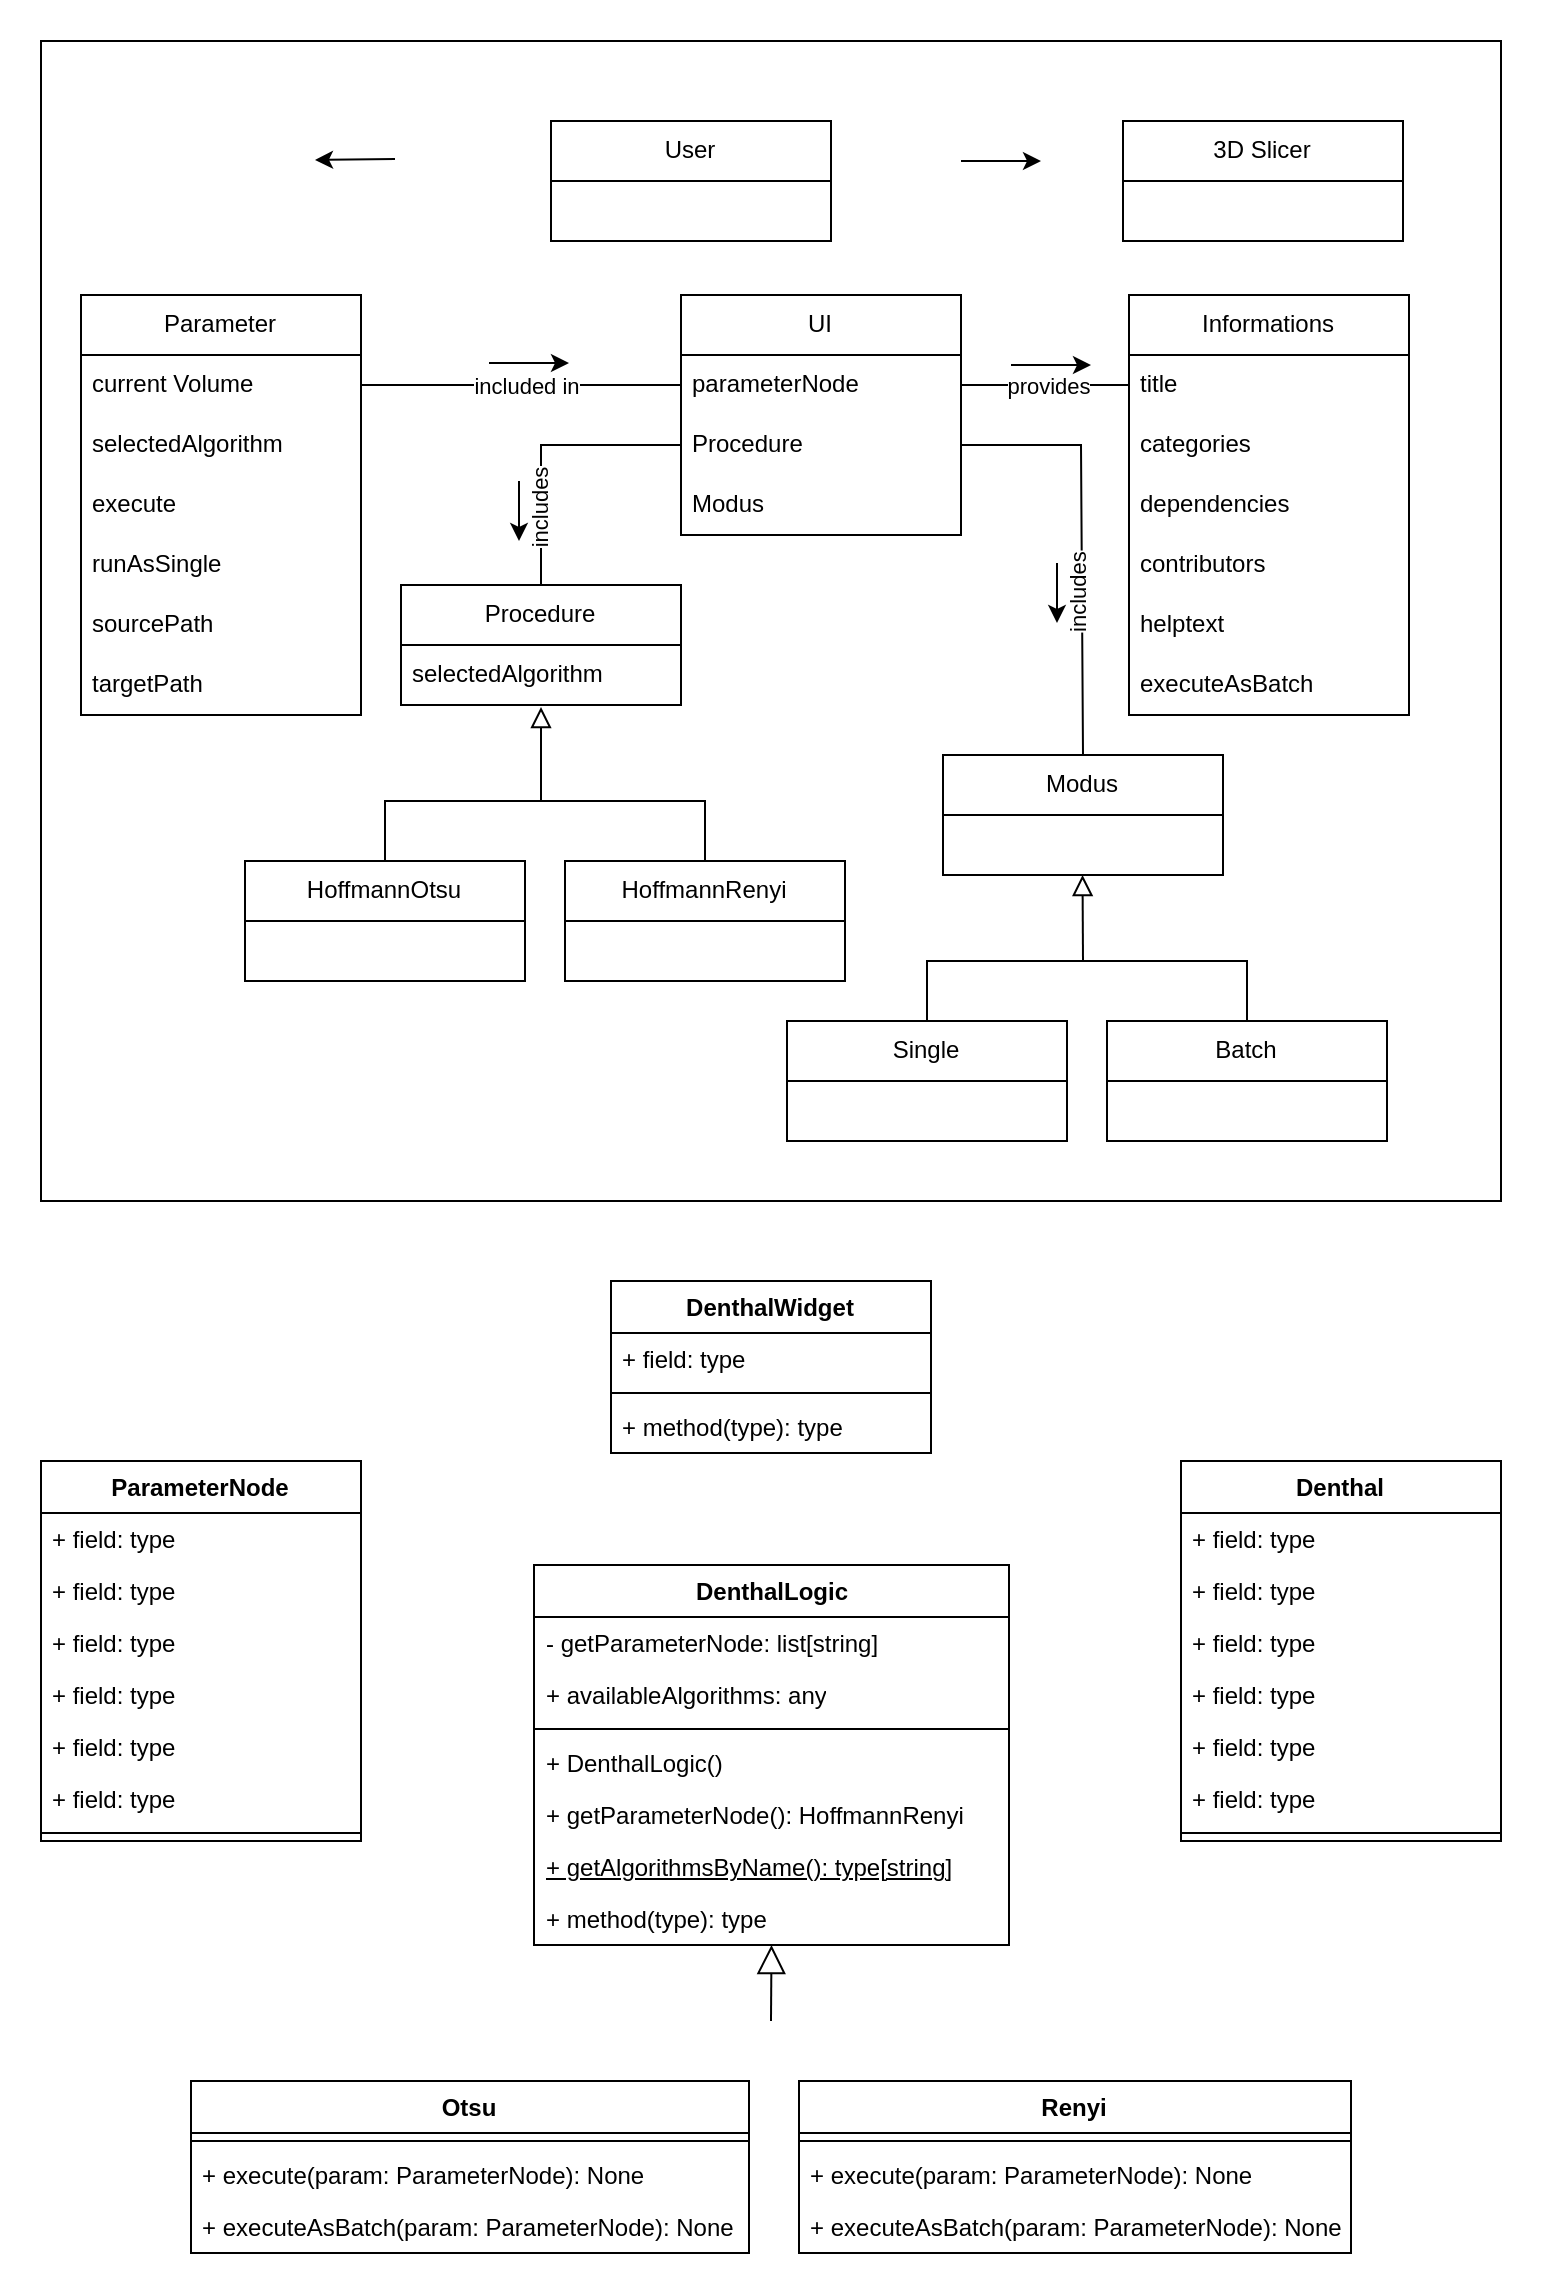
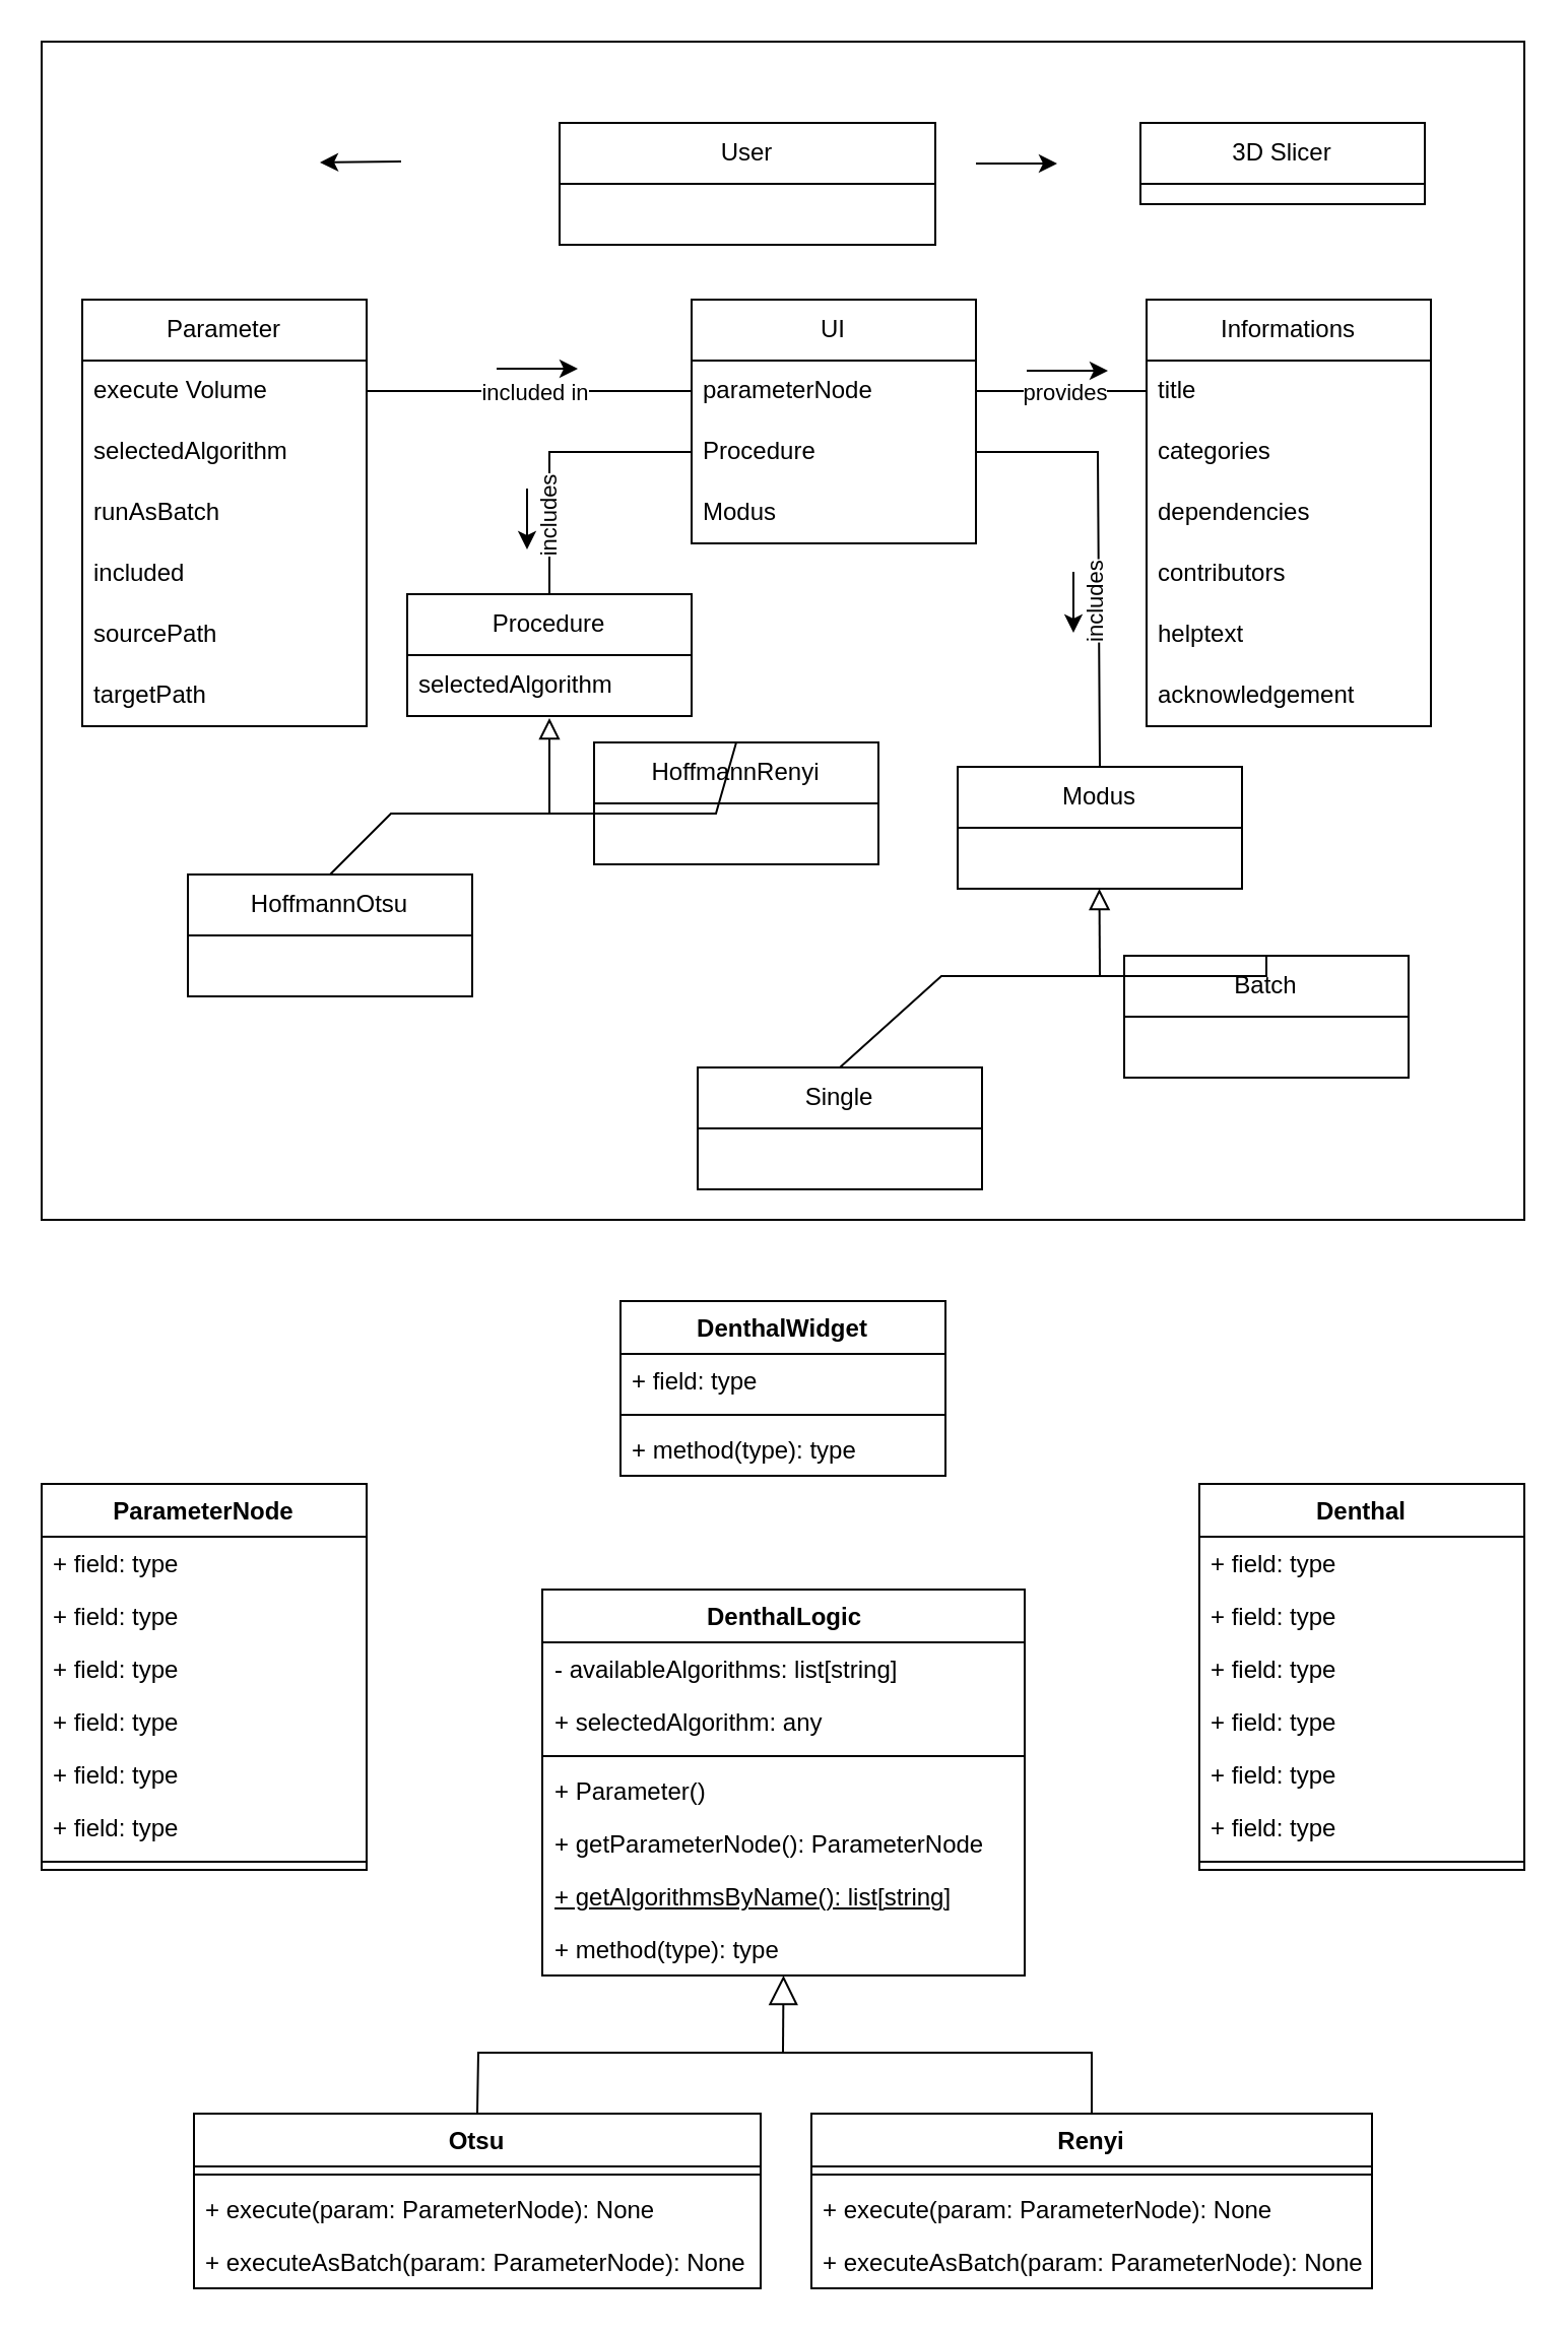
- <mxCell id="25" value="User" style="swimlane;fontStyle=0;childLayout=stackLayout;horizontal=1;startSize=30;horizontalStack=0;resizeParent=1;resizeParentMax=0;resizeLast=0;collapsible=1;marginBottom=0;whiteSpace=wrap;html=1;" parent="1" vertex="1"><mxGeometry x="275" y="60" width="140" height="60" as="geometry" /></mxCell>
+ <mxCell id="25" value="User" style="swimlane;fontStyle=0;childLayout=stackLayout;horizontal=1;startSize=30;horizontalStack=0;resizeParent=1;resizeParentMax=0;resizeLast=0;collapsible=1;marginBottom=0;whiteSpace=wrap;html=1;" parent="1" vertex="1"><mxGeometry x="275" y="60" width="185" height="60" as="geometry" /></mxCell>
- <mxCell id="41" value="3D Slicer" style="swimlane;fontStyle=0;childLayout=stackLayout;horizontal=1;startSize=30;horizontalStack=0;resizeParent=1;resizeParentMax=0;resizeLast=0;collapsible=1;marginBottom=0;whiteSpace=wrap;html=1;" parent="1" vertex="1"><mxGeometry x="561" y="60" width="140" height="60" as="geometry" /></mxCell>
+ <mxCell id="41" value="3D Slicer" style="swimlane;fontStyle=0;childLayout=stackLayout;horizontal=1;startSize=30;horizontalStack=0;resizeParent=1;resizeParentMax=0;resizeLast=0;collapsible=1;marginBottom=0;whiteSpace=wrap;html=1;" parent="1" vertex="1"><mxGeometry x="561" y="60" width="140" height="40" as="geometry" /></mxCell>
- <mxCell id="15" value="current Volume" style="text;strokeColor=none;fillColor=none;align=left;verticalAlign=middle;spacingLeft=4;spacingRight=4;overflow=hidden;points=[[0,0.5],[1,0.5]];portConstraint=eastwest;rotatable=0;whiteSpace=wrap;html=1;" parent="14" vertex="1"><mxGeometry y="30" width="140" height="30" as="geometry" /></mxCell>
+ <mxCell id="15" value="execute Volume" style="text;strokeColor=none;fillColor=none;align=left;verticalAlign=middle;spacingLeft=4;spacingRight=4;overflow=hidden;points=[[0,0.5],[1,0.5]];portConstraint=eastwest;rotatable=0;whiteSpace=wrap;html=1;" parent="14" vertex="1"><mxGeometry y="30" width="140" height="30" as="geometry" /></mxCell>
- <mxCell id="17" value="execute" style="text;strokeColor=none;fillColor=none;align=left;verticalAlign=middle;spacingLeft=4;spacingRight=4;overflow=hidden;points=[[0,0.5],[1,0.5]];portConstraint=eastwest;rotatable=0;whiteSpace=wrap;html=1;" parent="14" vertex="1"><mxGeometry y="90" width="140" height="30" as="geometry" /></mxCell>
+ <mxCell id="17" value="runAsBatch" style="text;strokeColor=none;fillColor=none;align=left;verticalAlign=middle;spacingLeft=4;spacingRight=4;overflow=hidden;points=[[0,0.5],[1,0.5]];portConstraint=eastwest;rotatable=0;whiteSpace=wrap;html=1;" parent="14" vertex="1"><mxGeometry y="90" width="140" height="30" as="geometry" /></mxCell>
- <mxCell id="18" value="runAsSingle" style="text;strokeColor=none;fillColor=none;align=left;verticalAlign=middle;spacingLeft=4;spacingRight=4;overflow=hidden;points=[[0,0.5],[1,0.5]];portConstraint=eastwest;rotatable=0;whiteSpace=wrap;html=1;" parent="14" vertex="1"><mxGeometry y="120" width="140" height="30" as="geometry" /></mxCell>
+ <mxCell id="18" value="included" style="text;strokeColor=none;fillColor=none;align=left;verticalAlign=middle;spacingLeft=4;spacingRight=4;overflow=hidden;points=[[0,0.5],[1,0.5]];portConstraint=eastwest;rotatable=0;whiteSpace=wrap;html=1;" parent="14" vertex="1"><mxGeometry y="120" width="140" height="30" as="geometry" /></mxCell>
- <mxCell id="13" value="executeAsBatch" style="text;strokeColor=none;fillColor=none;align=left;verticalAlign=middle;spacingLeft=4;spacingRight=4;overflow=hidden;points=[[0,0.5],[1,0.5]];portConstraint=eastwest;rotatable=0;whiteSpace=wrap;html=1;" parent="7" vertex="1"><mxGeometry y="180" width="140" height="30" as="geometry" /></mxCell>
+ <mxCell id="13" value="acknowledgement" style="text;strokeColor=none;fillColor=none;align=left;verticalAlign=middle;spacingLeft=4;spacingRight=4;overflow=hidden;points=[[0,0.5],[1,0.5]];portConstraint=eastwest;rotatable=0;whiteSpace=wrap;html=1;" parent="7" vertex="1"><mxGeometry y="180" width="140" height="30" as="geometry" /></mxCell>
- <mxCell id="32" value="HoffmannOtsu" style="swimlane;fontStyle=0;childLayout=stackLayout;horizontal=1;startSize=30;horizontalStack=0;resizeParent=1;resizeParentMax=0;resizeLast=0;collapsible=1;marginBottom=0;whiteSpace=wrap;html=1;" parent="1" vertex="1"><mxGeometry x="122" y="430" width="140" height="60" as="geometry" /></mxCell>
+ <mxCell id="32" value="HoffmannOtsu" style="swimlane;fontStyle=0;childLayout=stackLayout;horizontal=1;startSize=30;horizontalStack=0;resizeParent=1;resizeParentMax=0;resizeLast=0;collapsible=1;marginBottom=0;whiteSpace=wrap;html=1;" parent="1" vertex="1"><mxGeometry x="92" y="430" width="140" height="60" as="geometry" /></mxCell>
- <mxCell id="33" value="HoffmannRenyi" style="swimlane;fontStyle=0;childLayout=stackLayout;horizontal=1;startSize=30;horizontalStack=0;resizeParent=1;resizeParentMax=0;resizeLast=0;collapsible=1;marginBottom=0;whiteSpace=wrap;html=1;" parent="1" vertex="1"><mxGeometry x="282" y="430" width="140" height="60" as="geometry" /></mxCell>
+ <mxCell id="33" value="HoffmannRenyi" style="swimlane;fontStyle=0;childLayout=stackLayout;horizontal=1;startSize=30;horizontalStack=0;resizeParent=1;resizeParentMax=0;resizeLast=0;collapsible=1;marginBottom=0;whiteSpace=wrap;html=1;" parent="1" vertex="1"><mxGeometry x="292" y="365" width="140" height="60" as="geometry" /></mxCell>
- <mxCell id="27" value="Single" style="swimlane;fontStyle=0;childLayout=stackLayout;horizontal=1;startSize=30;horizontalStack=0;resizeParent=1;resizeParentMax=0;resizeLast=0;collapsible=1;marginBottom=0;whiteSpace=wrap;html=1;" parent="1" vertex="1"><mxGeometry x="393" y="510" width="140" height="60" as="geometry" /></mxCell>
+ <mxCell id="27" value="Single" style="swimlane;fontStyle=0;childLayout=stackLayout;horizontal=1;startSize=30;horizontalStack=0;resizeParent=1;resizeParentMax=0;resizeLast=0;collapsible=1;marginBottom=0;whiteSpace=wrap;html=1;" parent="1" vertex="1"><mxGeometry x="343" y="525" width="140" height="60" as="geometry" /></mxCell>
- <mxCell id="28" value="Batch" style="swimlane;fontStyle=0;childLayout=stackLayout;horizontal=1;startSize=30;horizontalStack=0;resizeParent=1;resizeParentMax=0;resizeLast=0;collapsible=1;marginBottom=0;whiteSpace=wrap;html=1;" parent="1" vertex="1"><mxGeometry x="553" y="510" width="140" height="60" as="geometry" /></mxCell>
+ <mxCell id="28" value="Batch" style="swimlane;fontStyle=0;childLayout=stackLayout;horizontal=1;startSize=30;horizontalStack=0;resizeParent=1;resizeParentMax=0;resizeLast=0;collapsible=1;marginBottom=0;whiteSpace=wrap;html=1;" parent="1" vertex="1"><mxGeometry x="553" y="470" width="140" height="60" as="geometry" /></mxCell>
- <mxCell id="55" value="- getParameterNode: list[string]" style="text;strokeColor=none;fillColor=none;align=left;verticalAlign=top;spacingLeft=4;spacingRight=4;overflow=hidden;rotatable=0;points=[[0,0.5],[1,0.5]];portConstraint=eastwest;whiteSpace=wrap;html=1;" vertex="1" parent="54"><mxGeometry y="26" width="237.5" height="26" as="geometry" /></mxCell>
+ <mxCell id="55" value="- availableAlgorithms: list[string]" style="text;strokeColor=none;fillColor=none;align=left;verticalAlign=top;spacingLeft=4;spacingRight=4;overflow=hidden;rotatable=0;points=[[0,0.5],[1,0.5]];portConstraint=eastwest;whiteSpace=wrap;html=1;" vertex="1" parent="54"><mxGeometry y="26" width="237.5" height="26" as="geometry" /></mxCell>
- <mxCell id="56" value="+ availableAlgorithms: any" style="text;strokeColor=none;fillColor=none;align=left;verticalAlign=top;spacingLeft=4;spacingRight=4;overflow=hidden;rotatable=0;points=[[0,0.5],[1,0.5]];portConstraint=eastwest;whiteSpace=wrap;html=1;" vertex="1" parent="54"><mxGeometry y="52" width="237.5" height="26" as="geometry" /></mxCell>
+ <mxCell id="56" value="+ selectedAlgorithm: any" style="text;strokeColor=none;fillColor=none;align=left;verticalAlign=top;spacingLeft=4;spacingRight=4;overflow=hidden;rotatable=0;points=[[0,0.5],[1,0.5]];portConstraint=eastwest;whiteSpace=wrap;html=1;" vertex="1" parent="54"><mxGeometry y="52" width="237.5" height="26" as="geometry" /></mxCell>
- <mxCell id="58" value="+ DenthalLogic()" style="text;strokeColor=none;fillColor=none;align=left;verticalAlign=top;spacingLeft=4;spacingRight=4;overflow=hidden;rotatable=0;points=[[0,0.5],[1,0.5]];portConstraint=eastwest;whiteSpace=wrap;html=1;fontStyle=0" vertex="1" parent="54"><mxGeometry y="86" width="237.5" height="26" as="geometry" /></mxCell>
+ <mxCell id="58" value="+ Parameter()" style="text;strokeColor=none;fillColor=none;align=left;verticalAlign=top;spacingLeft=4;spacingRight=4;overflow=hidden;rotatable=0;points=[[0,0.5],[1,0.5]];portConstraint=eastwest;whiteSpace=wrap;html=1;fontStyle=0" vertex="1" parent="54"><mxGeometry y="86" width="237.5" height="26" as="geometry" /></mxCell>
- <mxCell id="59" value="+ getParameterNode(): HoffmannRenyi" style="text;strokeColor=none;fillColor=none;align=left;verticalAlign=top;spacingLeft=4;spacingRight=4;overflow=hidden;rotatable=0;points=[[0,0.5],[1,0.5]];portConstraint=eastwest;whiteSpace=wrap;html=1;" vertex="1" parent="54"><mxGeometry y="112" width="237.5" height="26" as="geometry" /></mxCell>
+ <mxCell id="59" value="+ getParameterNode(): ParameterNode" style="text;strokeColor=none;fillColor=none;align=left;verticalAlign=top;spacingLeft=4;spacingRight=4;overflow=hidden;rotatable=0;points=[[0,0.5],[1,0.5]];portConstraint=eastwest;whiteSpace=wrap;html=1;" vertex="1" parent="54"><mxGeometry y="112" width="237.5" height="26" as="geometry" /></mxCell>
- <mxCell id="60" value="+ getAlgorithmsByName(): type[string]" style="text;strokeColor=none;fillColor=none;align=left;verticalAlign=top;spacingLeft=4;spacingRight=4;overflow=hidden;rotatable=0;points=[[0,0.5],[1,0.5]];portConstraint=eastwest;whiteSpace=wrap;html=1;fontStyle=4" vertex="1" parent="54"><mxGeometry y="138" width="237.5" height="26" as="geometry" /></mxCell>
+ <mxCell id="60" value="+ getAlgorithmsByName(): list[string]" style="text;strokeColor=none;fillColor=none;align=left;verticalAlign=top;spacingLeft=4;spacingRight=4;overflow=hidden;rotatable=0;points=[[0,0.5],[1,0.5]];portConstraint=eastwest;whiteSpace=wrap;html=1;fontStyle=4" vertex="1" parent="54"><mxGeometry y="138" width="237.5" height="26" as="geometry" /></mxCell>
+ <mxCell id="71" value="" style="endArrow=none;html=1;rounded=0;exitX=0.5;exitY=0;exitDx=0;exitDy=0;entryX=0.5;entryY=0;entryDx=0;entryDy=0;" edge="1" parent="1" source="62" target="66"><mxGeometry width="50" height="50" relative="1" as="geometry"><mxPoint x="374" y="1040" as="sourcePoint" /><mxPoint x="424" y="990" as="targetPoint" /><Array as="points"><mxPoint x="235" y="1010" /><mxPoint x="537" y="1010" /></Array></mxGeometry></mxCell>
